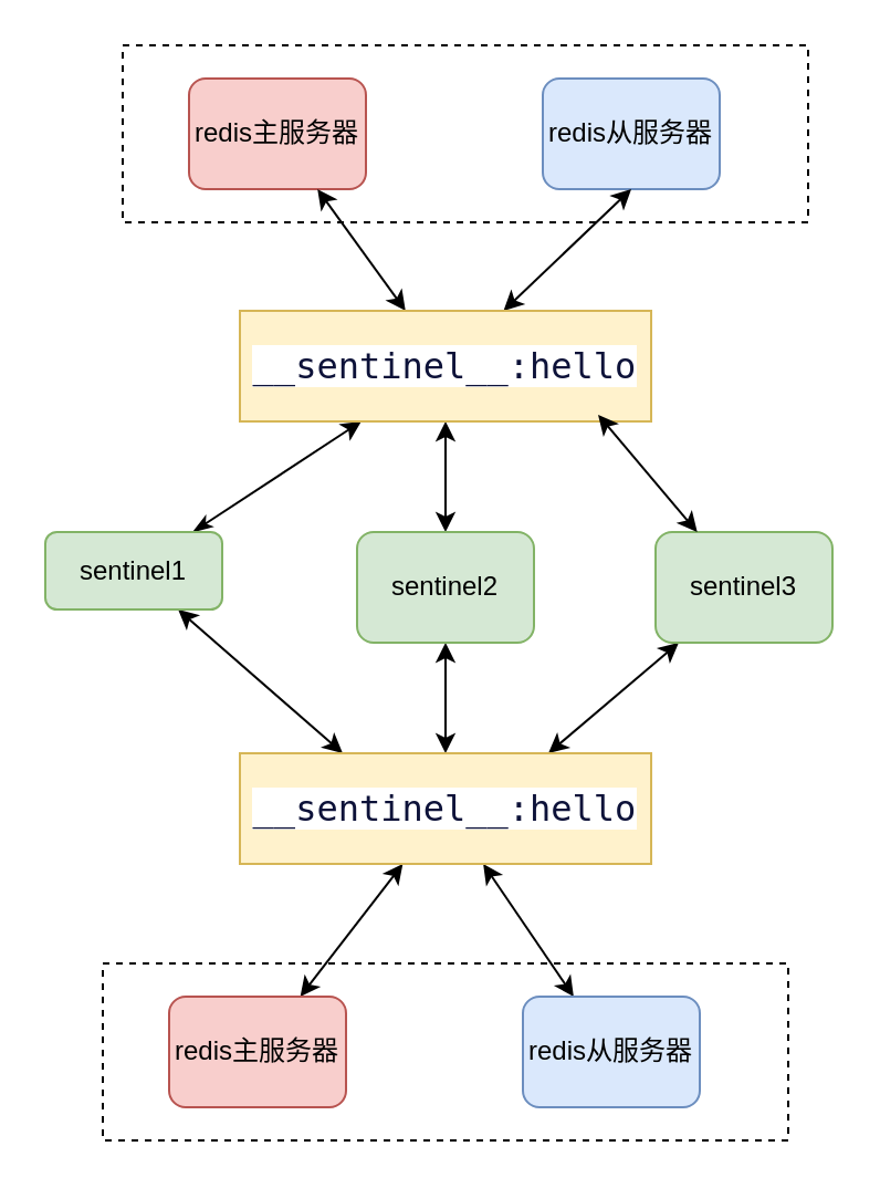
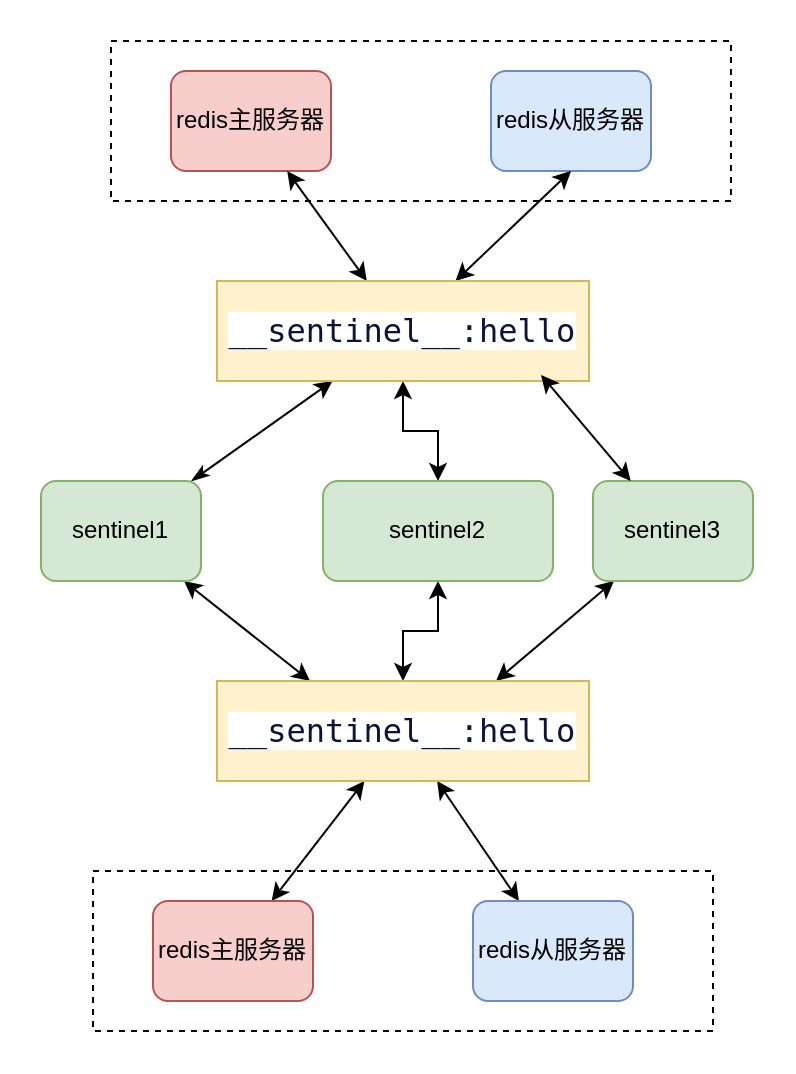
- <mxCell id="5" value="sentinel1" style="rounded=1;whiteSpace=wrap;html=1;fillColor=#d5e8d4;strokeColor=#82b366;" vertex="1" parent="1"><mxGeometry x="20" y="240" width="80" height="35" as="geometry" /></mxCell>
+ <mxCell id="5" value="sentinel1" style="rounded=1;whiteSpace=wrap;html=1;fillColor=#d5e8d4;strokeColor=#82b366;" vertex="1" parent="1"><mxGeometry x="20" y="240" width="80" height="50" as="geometry" /></mxCell>
- <mxCell id="8" value="sentinel2" style="rounded=1;whiteSpace=wrap;html=1;fillColor=#d5e8d4;strokeColor=#82b366;" vertex="1" parent="1"><mxGeometry x="161" y="240" width="80" height="50" as="geometry" /></mxCell>
+ <mxCell id="8" value="sentinel2" style="rounded=1;whiteSpace=wrap;html=1;fillColor=#d5e8d4;strokeColor=#82b366;" vertex="1" parent="1"><mxGeometry x="161" y="240" width="115" height="50" as="geometry" /></mxCell>
